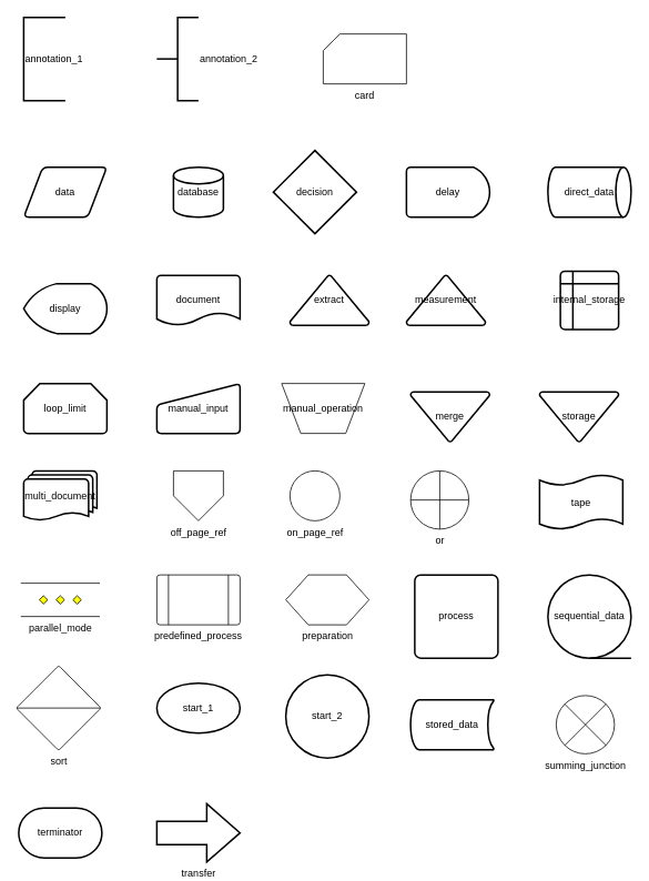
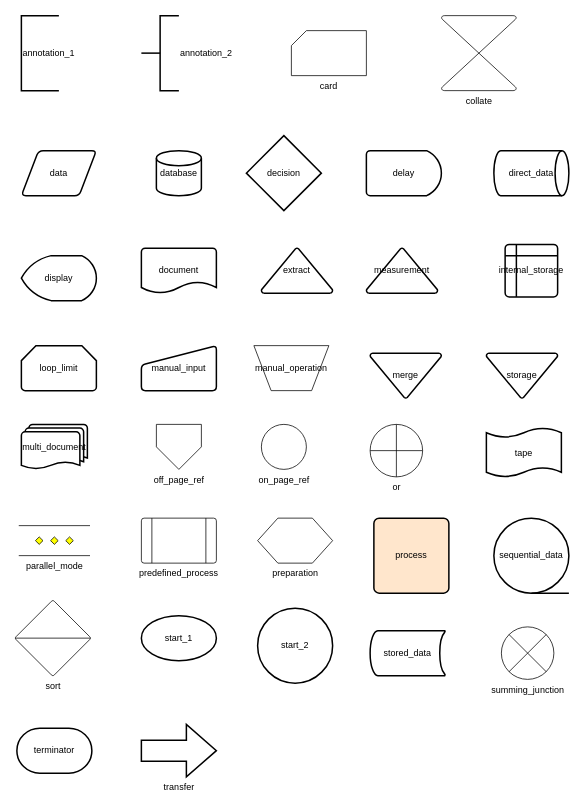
+ <mxCell id="5" value="collate" style="verticalLabelPosition=bottom;verticalAlign=top;html=1;shape=mxgraph.flowchart.collate;" vertex="1" parent="1"><mxGeometry x="588" y="20" width="100" height="100" as="geometry" /></mxCell>
- <mxCell id="29" value="process" style="rounded=1;whiteSpace=wrap;html=1;absoluteArcSize=1;arcSize=14;strokeWidth=2;" vertex="1" parent="1"><mxGeometry x="498" y="690" width="100" height="100" as="geometry" /></mxCell>
+ <mxCell id="29" value="process" style="rounded=1;whiteSpace=wrap;html=1;absoluteArcSize=1;arcSize=14;strokeWidth=2;fillColor=#ffe6cc;" vertex="1" parent="1"><mxGeometry x="498" y="690" width="100" height="100" as="geometry" /></mxCell>
